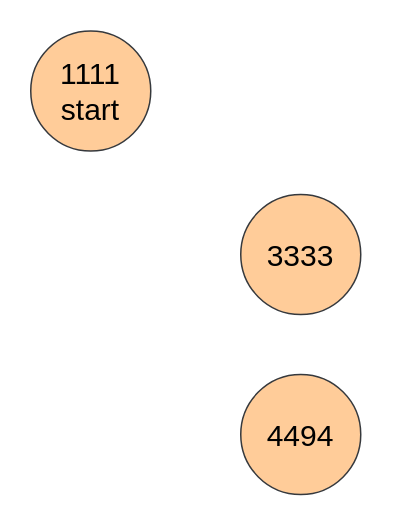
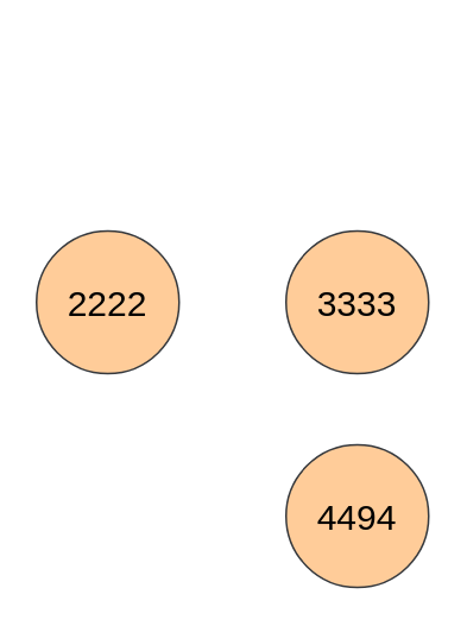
- <mxCell id="2" value="&lt;font color=&quot;#000000&quot; style=&quot;font-size: 20px&quot;&gt;1111&lt;br&gt;start&lt;br&gt;&lt;/font&gt;" style="ellipse;whiteSpace=wrap;html=1;aspect=fixed;fillColor=#ffcc99;strokeColor=#36393d;" vertex="1" parent="1"><mxGeometry x="20" y="20" width="80" height="80" as="geometry" /></mxCell>
+ <mxCell id="3" value="&lt;font color=&quot;#000000&quot; style=&quot;font-size: 20px&quot;&gt;2222&lt;/font&gt;" style="ellipse;whiteSpace=wrap;html=1;aspect=fixed;fillColor=#ffcc99;strokeColor=#36393d;" vertex="1" parent="1"><mxGeometry x="20" y="129" width="80" height="80" as="geometry" /></mxCell>
